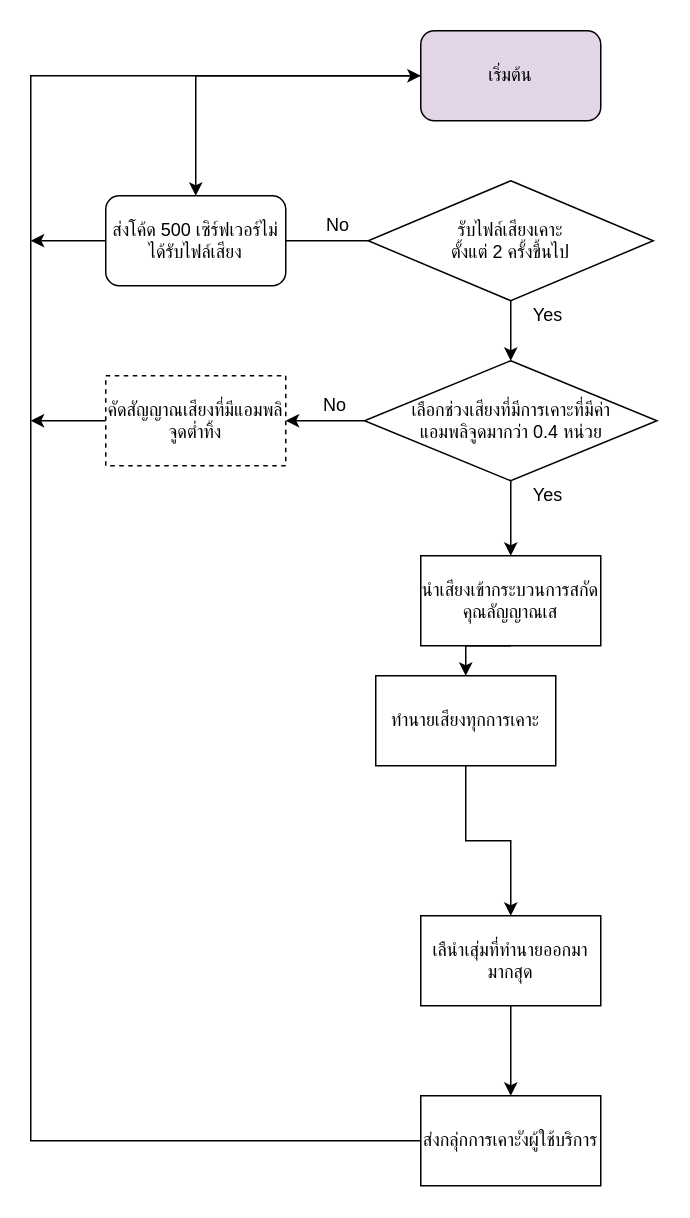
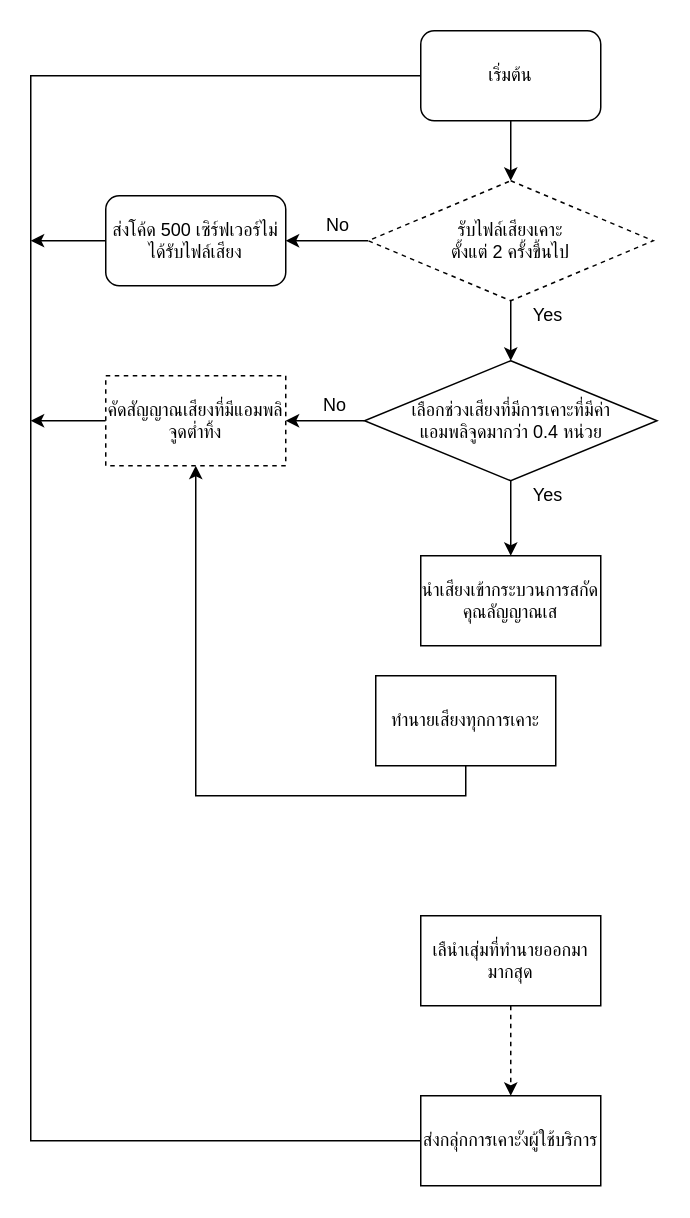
- <mxCell id="22" style="edgeStyle=orthogonalEdgeStyle;rounded=0;orthogonalLoop=1;jettySize=auto;html=1;exitX=0;exitY=0.5;exitDx=0;exitDy=0;entryX=0;entryY=0.5;entryDx=0;entryDy=0;" edge="1" parent="1" source="23" target="3"><mxGeometry relative="1" as="geometry"><Array as="points"><mxPoint x="20" y="760" /><mxPoint x="20" y="50" /></Array></mxGeometry></mxCell>
+ <mxCell id="22" style="edgeStyle=orthogonalEdgeStyle;rounded=0;orthogonalLoop=1;jettySize=auto;html=1;exitX=0;exitY=0.5;exitDx=0;exitDy=0;entryX=0;entryY=0.5;entryDx=0;entryDy=0;endArrow=none;" edge="1" parent="1" source="23" target="3"><mxGeometry relative="1" as="geometry"><Array as="points"><mxPoint x="20" y="760" /><mxPoint x="20" y="50" /></Array></mxGeometry></mxCell>
- <mxCell id="3" value="เริ่มต้น" style="rounded=1;whiteSpace=wrap;html=1;fillColor=#e1d5e7;" vertex="1" parent="1"><mxGeometry x="280" y="20" width="120" height="60" as="geometry" /></mxCell>
+ <mxCell id="3" value="เริ่มต้น" style="rounded=1;whiteSpace=wrap;html=1;" vertex="1" parent="1"><mxGeometry x="280" y="20" width="120" height="60" as="geometry" /></mxCell>
- <mxCell id="2" style="edgeStyle=orthogonalEdgeStyle;rounded=0;orthogonalLoop=1;jettySize=auto;html=1;" edge="1" parent="1" source="3" target="8"><mxGeometry relative="1" as="geometry" /></mxCell>
+ <mxCell id="2" style="edgeStyle=orthogonalEdgeStyle;rounded=0;orthogonalLoop=1;jettySize=auto;html=1;entryX=0.5;entryY=0;entryDx=0;entryDy=0;" edge="1" parent="1" source="3" target="6"><mxGeometry relative="1" as="geometry" /></mxCell>
- <mxCell id="4" style="edgeStyle=orthogonalEdgeStyle;rounded=0;orthogonalLoop=1;jettySize=auto;html=1;exitX=0;exitY=0.5;exitDx=0;exitDy=0;entryX=1;entryY=0.5;entryDx=0;entryDy=0;endArrow=none;" edge="1" parent="1" source="6" target="8"><mxGeometry relative="1" as="geometry" /></mxCell>
+ <mxCell id="4" style="edgeStyle=orthogonalEdgeStyle;rounded=0;orthogonalLoop=1;jettySize=auto;html=1;exitX=0;exitY=0.5;exitDx=0;exitDy=0;entryX=1;entryY=0.5;entryDx=0;entryDy=0;" edge="1" parent="1" source="6" target="8"><mxGeometry relative="1" as="geometry" /></mxCell>
- <mxCell id="6" value="รับไฟล์เสียงเคาะ&lt;br&gt;ตั้งแต่ 2 ครั้งขึ้นไป" style="rhombus;whiteSpace=wrap;html=1;" vertex="1" parent="1"><mxGeometry x="245" y="120" width="190" height="80" as="geometry" /></mxCell>
+ <mxCell id="6" value="รับไฟล์เสียงเคาะ&lt;br&gt;ตั้งแต่ 2 ครั้งขึ้นไป" style="rhombus;whiteSpace=wrap;html=1;dashed=1;" vertex="1" parent="1"><mxGeometry x="245" y="120" width="190" height="80" as="geometry" /></mxCell>
- <mxCell id="10" style="edgeStyle=orthogonalEdgeStyle;rounded=0;orthogonalLoop=1;jettySize=auto;html=1;exitX=0.5;exitY=1;exitDx=0;exitDy=0;entryX=0.5;entryY=0;entryDx=0;entryDy=0;" edge="1" parent="1" source="11" target="19"><mxGeometry relative="1" as="geometry" /></mxCell>
- <mxCell id="18" style="edgeStyle=orthogonalEdgeStyle;rounded=0;orthogonalLoop=1;jettySize=auto;html=1;exitX=0.5;exitY=1;exitDx=0;exitDy=0;entryX=0.5;entryY=0;entryDx=0;entryDy=0;" edge="1" parent="1" source="19" target="21"><mxGeometry relative="1" as="geometry" /></mxCell>
+ <mxCell id="18" style="edgeStyle=orthogonalEdgeStyle;rounded=0;orthogonalLoop=1;jettySize=auto;html=1;exitX=0.5;exitY=1;exitDx=0;exitDy=0;" edge="1" parent="1" source="19" target="16"><mxGeometry relative="1" as="geometry" /></mxCell>
- <mxCell id="20" style="edgeStyle=orthogonalEdgeStyle;rounded=0;orthogonalLoop=1;jettySize=auto;html=1;entryX=0.5;entryY=0;entryDx=0;entryDy=0;" edge="1" parent="1" source="21" target="23"><mxGeometry relative="1" as="geometry" /></mxCell>
+ <mxCell id="20" style="edgeStyle=orthogonalEdgeStyle;rounded=0;orthogonalLoop=1;jettySize=auto;html=1;entryX=0.5;entryY=0;entryDx=0;entryDy=0;dashed=1;" edge="1" parent="1" source="21" target="23"><mxGeometry relative="1" as="geometry" /></mxCell>
